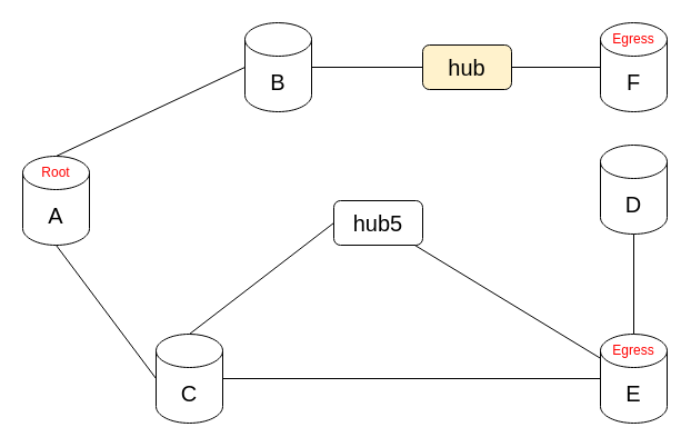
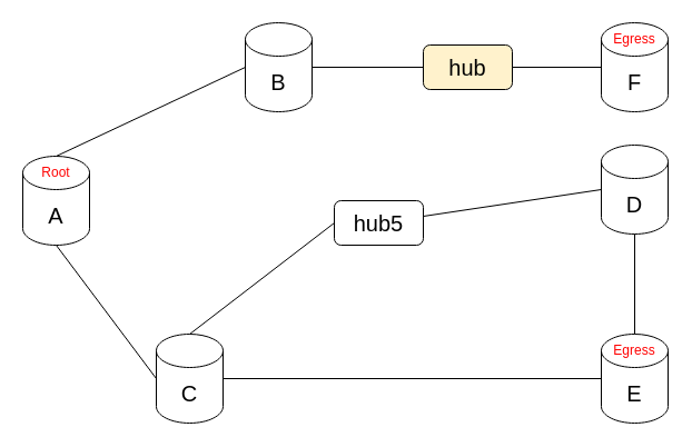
- <mxCell id="14" value="" style="endArrow=none;html=1;rounded=0;" edge="1" parent="1" source="21" target="6"><mxGeometry width="50" height="50" relative="1" as="geometry"><mxPoint x="340" y="200" as="sourcePoint" /><mxPoint x="414" y="200" as="targetPoint" /></mxGeometry></mxCell>
+ <mxCell id="14" value="" style="endArrow=none;html=1;rounded=0;entryX=0;entryY=0.5;entryDx=0;entryDy=0;entryPerimeter=0;" edge="1" parent="1" source="21" target="5"><mxGeometry width="50" height="50" relative="1" as="geometry"><mxPoint x="340" y="200" as="sourcePoint" /><mxPoint x="414" y="200" as="targetPoint" /></mxGeometry></mxCell>
